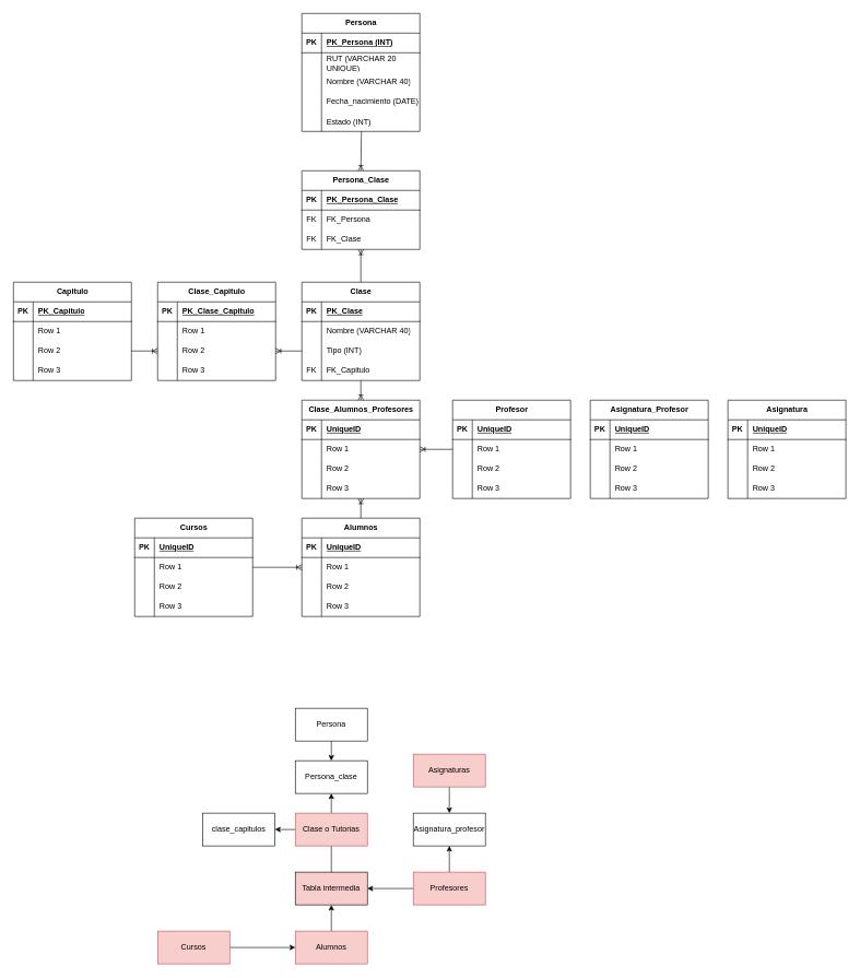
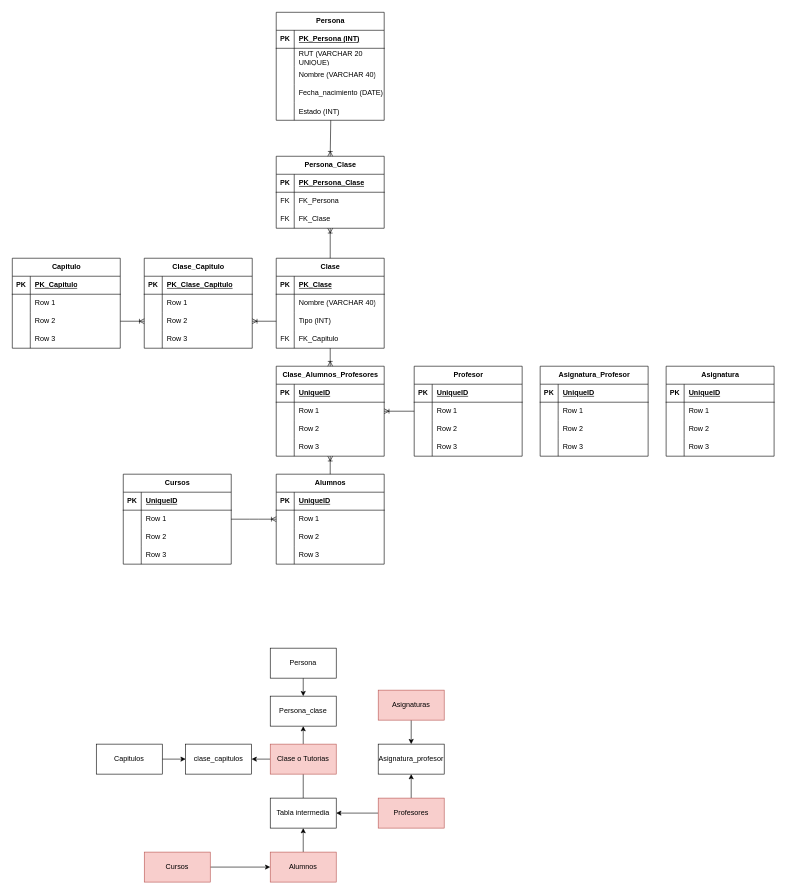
+ <mxCell id="18" value="Capitulos" style="html=1;whiteSpace=wrap;" vertex="1" parent="1"><mxGeometry x="160" y="1240" width="110" height="50" as="geometry" /></mxCell>
+ <mxCell id="17" style="edgeStyle=orthogonalEdgeStyle;rounded=0;orthogonalLoop=1;jettySize=auto;html=1;exitX=1;exitY=0.5;exitDx=0;exitDy=0;entryX=0;entryY=0.5;entryDx=0;entryDy=0;" edge="1" parent="1" source="18" target="19"><mxGeometry relative="1" as="geometry" /></mxCell>
- <mxCell id="15" value="Tabla intermedia" style="html=1;whiteSpace=wrap;fillColor=#f8cecc;" vertex="1" parent="1"><mxGeometry x="450" y="1330" width="110" height="50" as="geometry" /></mxCell>
+ <mxCell id="15" value="Tabla intermedia" style="html=1;whiteSpace=wrap;" vertex="1" parent="1"><mxGeometry x="450" y="1330" width="110" height="50" as="geometry" /></mxCell>
